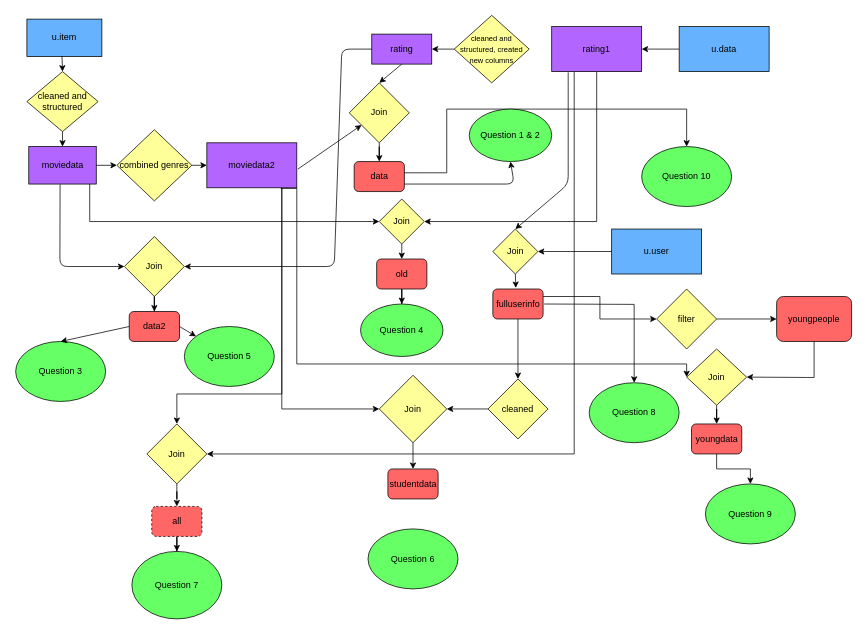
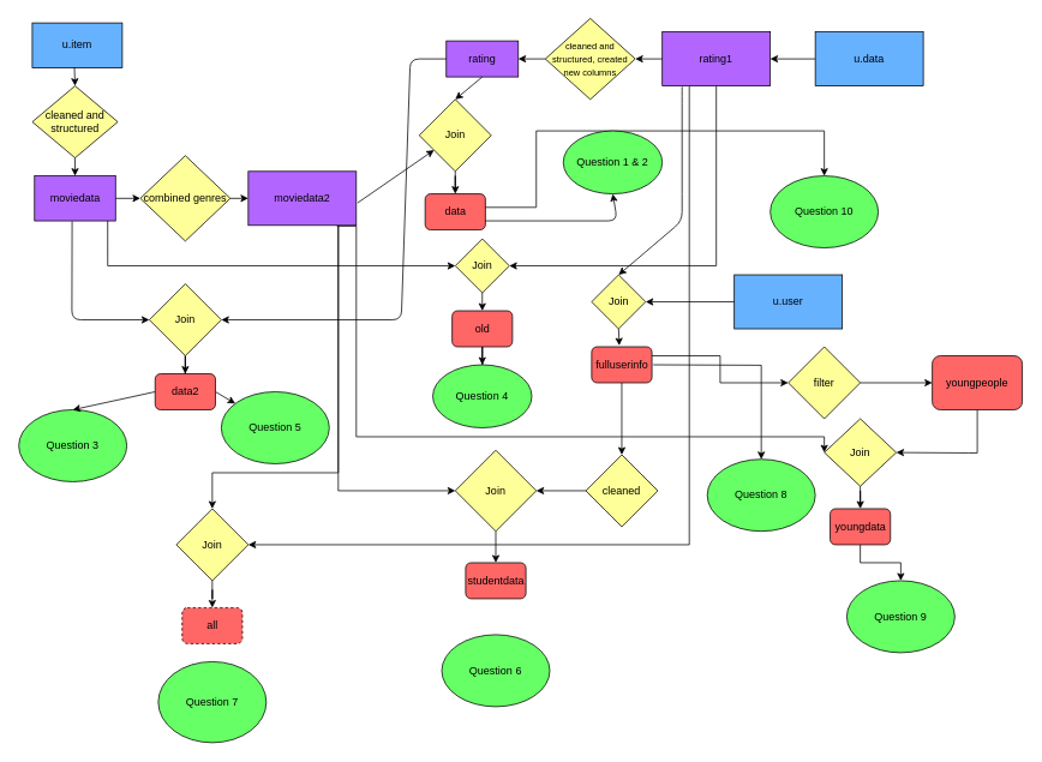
+ <mxCell id="20" value="" style="endArrow=classic;html=1;exitX=0;exitY=0.5;exitDx=0;exitDy=0;entryX=1;entryY=0.5;entryDx=0;entryDy=0;" edge="1" parent="1" source="61" target="19"><mxGeometry width="50" height="50" relative="1" as="geometry"><mxPoint x="415" y="215" as="sourcePoint" /><mxPoint x="465" y="165" as="targetPoint" /></mxGeometry></mxCell>
- <mxCell id="71" style="edgeStyle=orthogonalEdgeStyle;rounded=0;orthogonalLoop=1;jettySize=auto;html=1;" edge="1" parent="1" source="72" target="52"><mxGeometry relative="1" as="geometry" /></mxCell>
